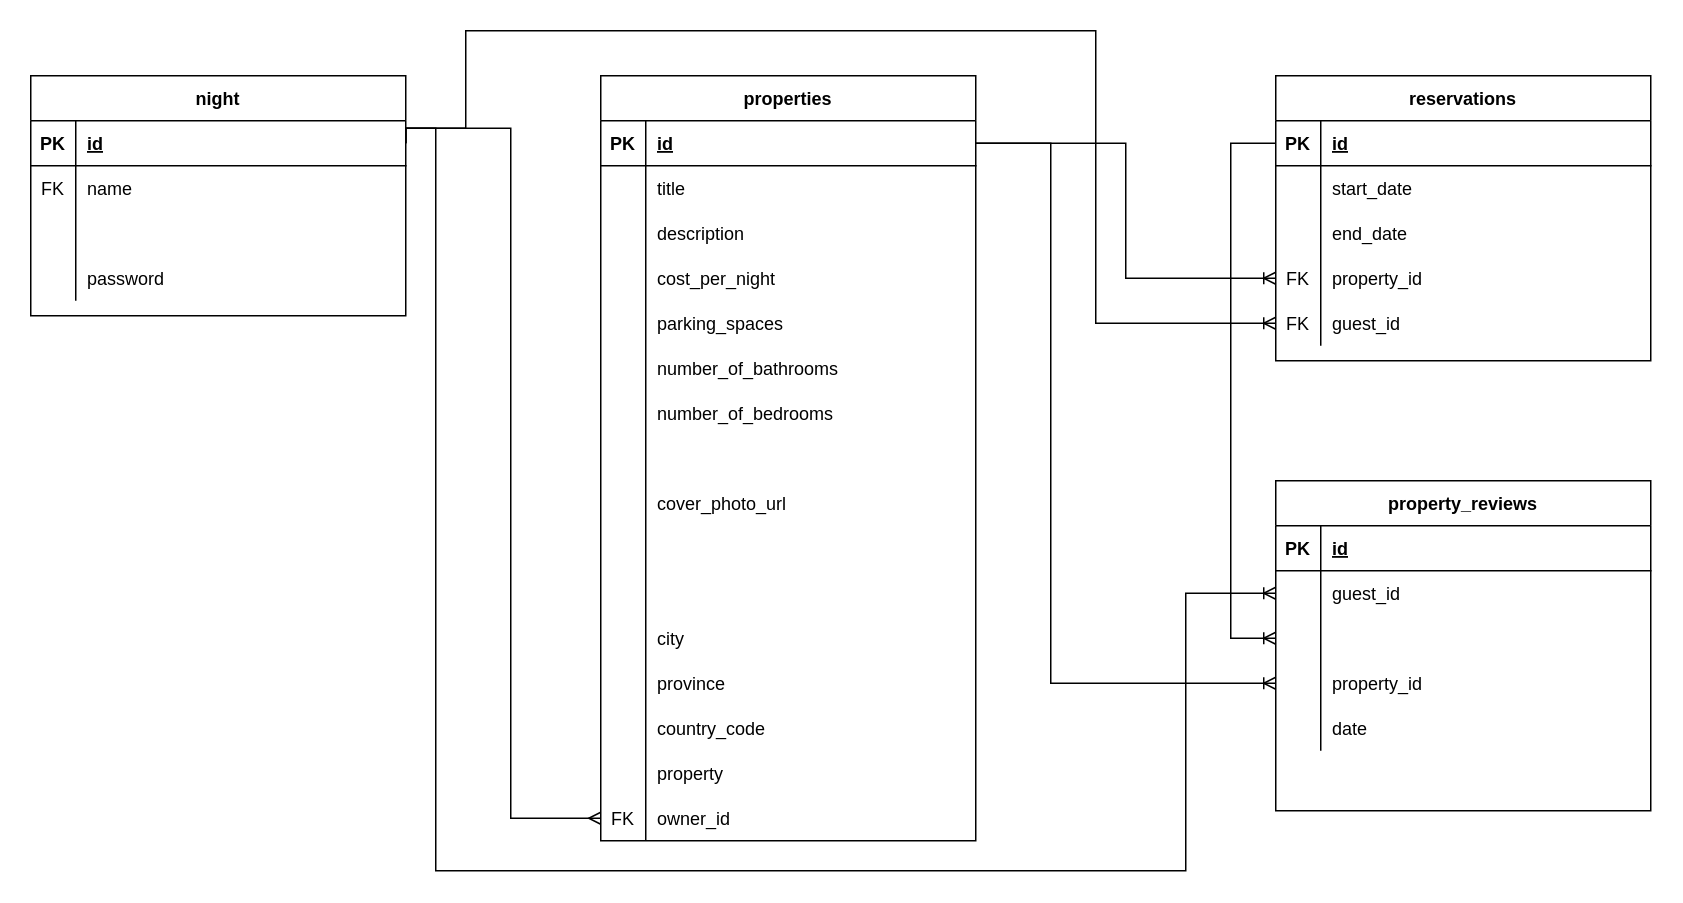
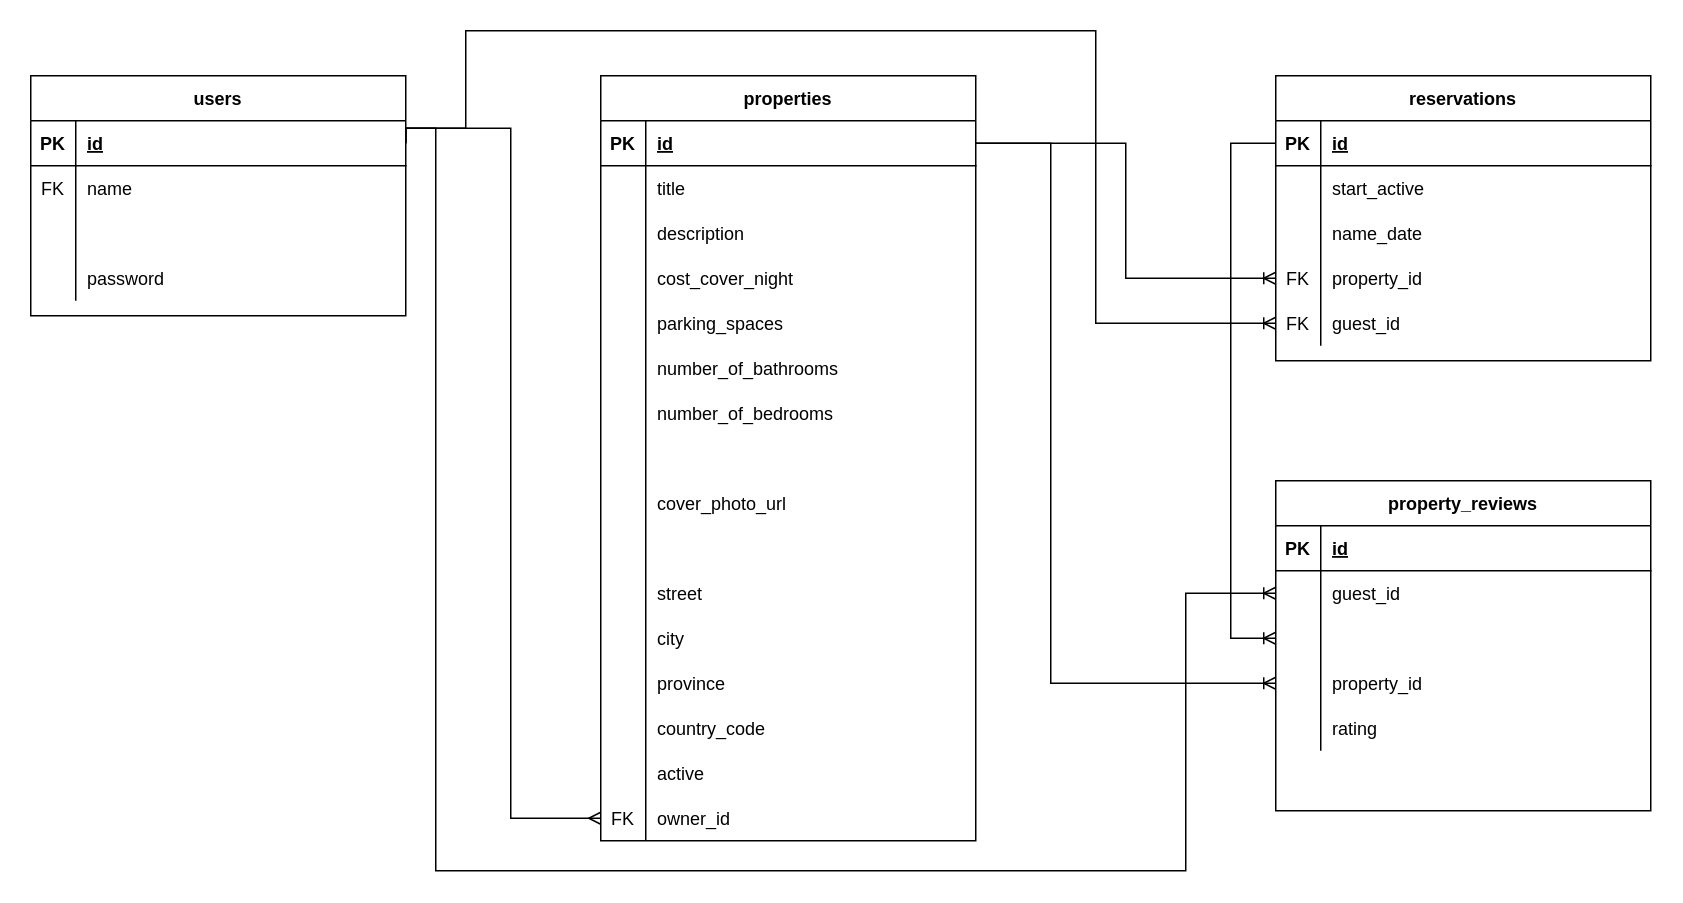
- <mxCell id="2" value="night" style="shape=table;startSize=30;container=1;collapsible=1;childLayout=tableLayout;fixedRows=1;rowLines=0;fontStyle=1;align=center;resizeLast=1;" parent="1" vertex="1"><mxGeometry x="20" y="50" width="250" height="160" as="geometry" /></mxCell>
+ <mxCell id="2" value="users" style="shape=table;startSize=30;container=1;collapsible=1;childLayout=tableLayout;fixedRows=1;rowLines=0;fontStyle=1;align=center;resizeLast=1;" parent="1" vertex="1"><mxGeometry x="20" y="50" width="250" height="160" as="geometry" /></mxCell>
- <mxCell id="67" value="start_date" style="shape=partialRectangle;overflow=hidden;connectable=0;fillColor=none;top=0;left=0;bottom=0;right=0;align=left;spacingLeft=6;" parent="65" vertex="1"><mxGeometry x="30" width="220" height="30" as="geometry"><mxRectangle width="220" height="30" as="alternateBounds" /></mxGeometry></mxCell>
+ <mxCell id="67" value="start_active" style="shape=partialRectangle;overflow=hidden;connectable=0;fillColor=none;top=0;left=0;bottom=0;right=0;align=left;spacingLeft=6;" parent="65" vertex="1"><mxGeometry x="30" width="220" height="30" as="geometry"><mxRectangle width="220" height="30" as="alternateBounds" /></mxGeometry></mxCell>
- <mxCell id="70" value="end_date" style="shape=partialRectangle;overflow=hidden;connectable=0;fillColor=none;top=0;left=0;bottom=0;right=0;align=left;spacingLeft=6;" parent="68" vertex="1"><mxGeometry x="30" width="220" height="30" as="geometry"><mxRectangle width="220" height="30" as="alternateBounds" /></mxGeometry></mxCell>
+ <mxCell id="70" value="name_date" style="shape=partialRectangle;overflow=hidden;connectable=0;fillColor=none;top=0;left=0;bottom=0;right=0;align=left;spacingLeft=6;" parent="68" vertex="1"><mxGeometry x="30" width="220" height="30" as="geometry"><mxRectangle width="220" height="30" as="alternateBounds" /></mxGeometry></mxCell>
- <mxCell id="26" value="cost_per_night" style="shape=partialRectangle;overflow=hidden;connectable=0;fillColor=none;top=0;left=0;bottom=0;right=0;align=left;spacingLeft=6;" parent="24" vertex="1"><mxGeometry x="30" width="220" height="30" as="geometry"><mxRectangle width="220" height="30" as="alternateBounds" /></mxGeometry></mxCell>
+ <mxCell id="26" value="cost_cover_night" style="shape=partialRectangle;overflow=hidden;connectable=0;fillColor=none;top=0;left=0;bottom=0;right=0;align=left;spacingLeft=6;" parent="24" vertex="1"><mxGeometry x="30" width="220" height="30" as="geometry"><mxRectangle width="220" height="30" as="alternateBounds" /></mxGeometry></mxCell>
+ <mxCell id="45" value="street" style="shape=partialRectangle;overflow=hidden;connectable=0;fillColor=none;top=0;left=0;bottom=0;right=0;align=left;spacingLeft=6;" parent="43" vertex="1"><mxGeometry x="30" width="220" height="30" as="geometry"><mxRectangle width="220" height="30" as="alternateBounds" /></mxGeometry></mxCell>
- <mxCell id="91" value="date" style="shape=partialRectangle;overflow=hidden;connectable=0;fillColor=none;top=0;left=0;bottom=0;right=0;align=left;spacingLeft=6;" parent="89" vertex="1"><mxGeometry x="30" width="220" height="30" as="geometry"><mxRectangle width="220" height="30" as="alternateBounds" /></mxGeometry></mxCell>
+ <mxCell id="91" value="rating" style="shape=partialRectangle;overflow=hidden;connectable=0;fillColor=none;top=0;left=0;bottom=0;right=0;align=left;spacingLeft=6;" parent="89" vertex="1"><mxGeometry x="30" width="220" height="30" as="geometry"><mxRectangle width="220" height="30" as="alternateBounds" /></mxGeometry></mxCell>
- <mxCell id="57" value="property" style="shape=partialRectangle;overflow=hidden;connectable=0;fillColor=none;top=0;left=0;bottom=0;right=0;align=left;spacingLeft=6;" parent="55" vertex="1"><mxGeometry x="30" width="220" height="30" as="geometry"><mxRectangle width="220" height="30" as="alternateBounds" /></mxGeometry></mxCell>
+ <mxCell id="57" value="active" style="shape=partialRectangle;overflow=hidden;connectable=0;fillColor=none;top=0;left=0;bottom=0;right=0;align=left;spacingLeft=6;" parent="55" vertex="1"><mxGeometry x="30" width="220" height="30" as="geometry"><mxRectangle width="220" height="30" as="alternateBounds" /></mxGeometry></mxCell>
